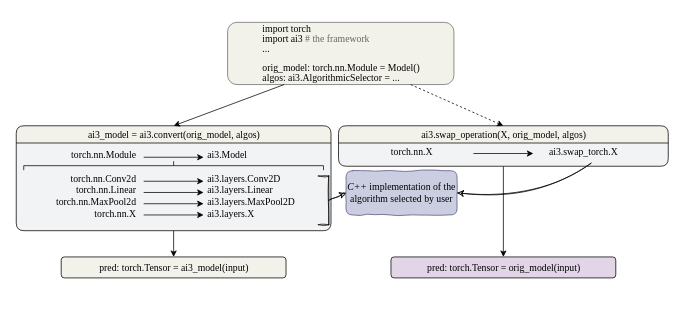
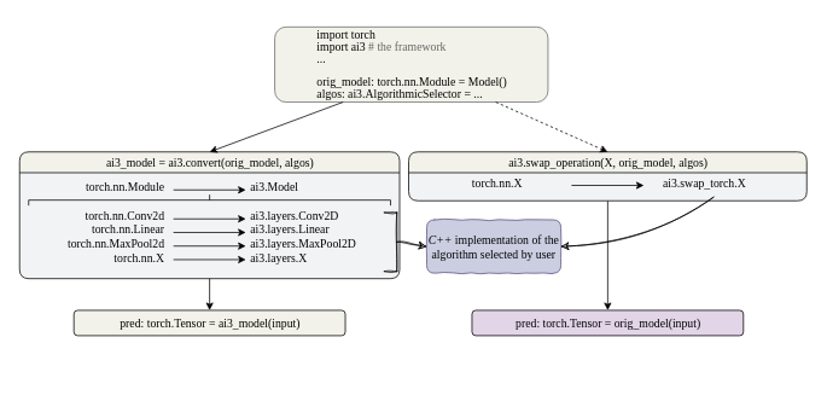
- <mxCell id="23" value="&lt;font&gt;&lt;i&gt;C++&lt;/i&gt; implementation of the algorithm selected by user&lt;/font&gt;" style="rounded=1;html=1;fillColor=#cbcee1;strokeColor=#56517e;fontSize=13;shadow=0;fontStyle=0;comic=0;sketch=1;curveFitting=1;jiggle=2;fontFamily=Comic Sans MS;fontColor=#000000;labelBackgroundColor=none;labelBorderColor=none;textShadow=0;whiteSpace=wrap;sketchStyle=comic;" vertex="1" parent="1"><mxGeometry x="460.667" y="227.333" width="148.25" height="59" as="geometry" /></mxCell>
+ <mxCell id="23" value="&lt;font&gt;&lt;i&gt;C++&lt;/i&gt; implementation of the algorithm selected by user&lt;/font&gt;" style="rounded=1;html=1;fillColor=#cbcee1;strokeColor=#56517e;fontSize=13;shadow=0;fontStyle=0;comic=0;sketch=1;curveFitting=1;jiggle=2;fontFamily=Comic Sans MS;fontColor=#000000;labelBackgroundColor=none;labelBorderColor=none;textShadow=0;whiteSpace=wrap;sketchStyle=comic;" vertex="1" parent="1"><mxGeometry x="470.667" y="242.333" width="148.25" height="59" as="geometry" /></mxCell>
